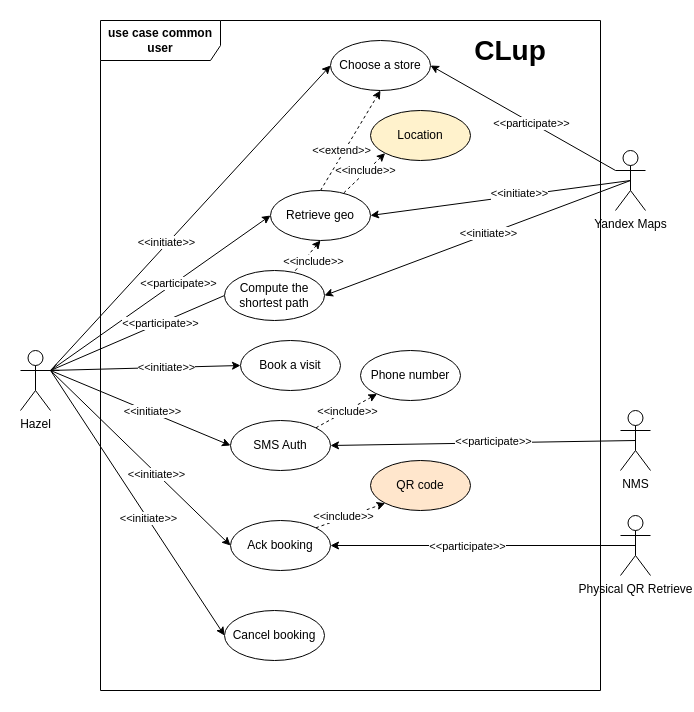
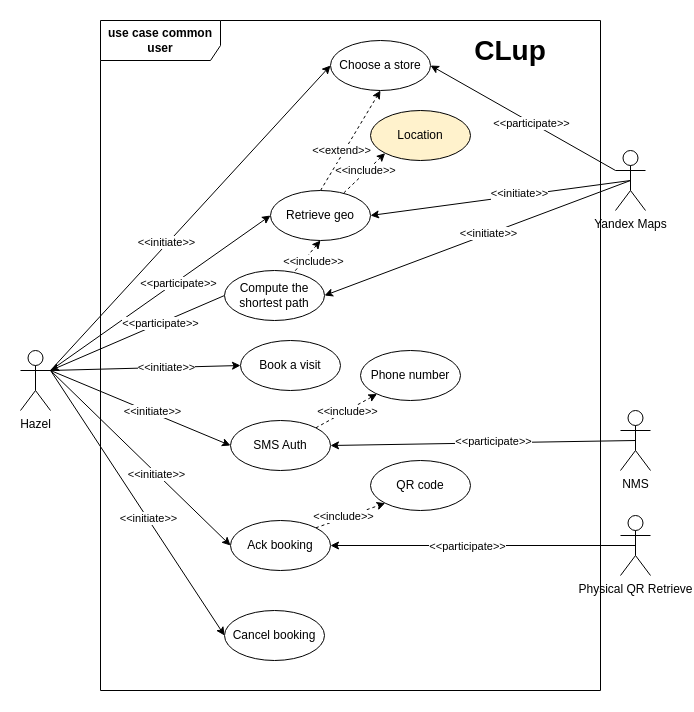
- <mxCell id="46" style="edgeStyle=none;rounded=0;orthogonalLoop=1;jettySize=auto;html=1;exitX=0;exitY=0.5;exitDx=0;exitDy=0;entryX=1;entryY=0.333;entryDx=0;entryDy=0;entryPerimeter=0;startArrow=none;startFill=0;endArrow=open;endFill=1;" parent="1" source="48" target="14" edge="1"><mxGeometry relative="1" as="geometry" /></mxCell>
+ <mxCell id="46" style="edgeStyle=none;rounded=0;orthogonalLoop=1;jettySize=auto;html=1;exitX=0;exitY=0.5;exitDx=0;exitDy=0;entryX=1;entryY=0.333;entryDx=0;entryDy=0;entryPerimeter=0;startArrow=none;startFill=0;endArrow=classic;endFill=1;" parent="1" source="48" target="14" edge="1"><mxGeometry relative="1" as="geometry" /></mxCell>
- <mxCell id="45" value="QR code" style="ellipse;whiteSpace=wrap;html=1;fillColor=#ffe6cc;" parent="1" vertex="1"><mxGeometry x="370" y="460" width="100" height="50" as="geometry" /></mxCell>
+ <mxCell id="45" value="QR code" style="ellipse;whiteSpace=wrap;html=1;" parent="1" vertex="1"><mxGeometry x="370" y="460" width="100" height="50" as="geometry" /></mxCell>
